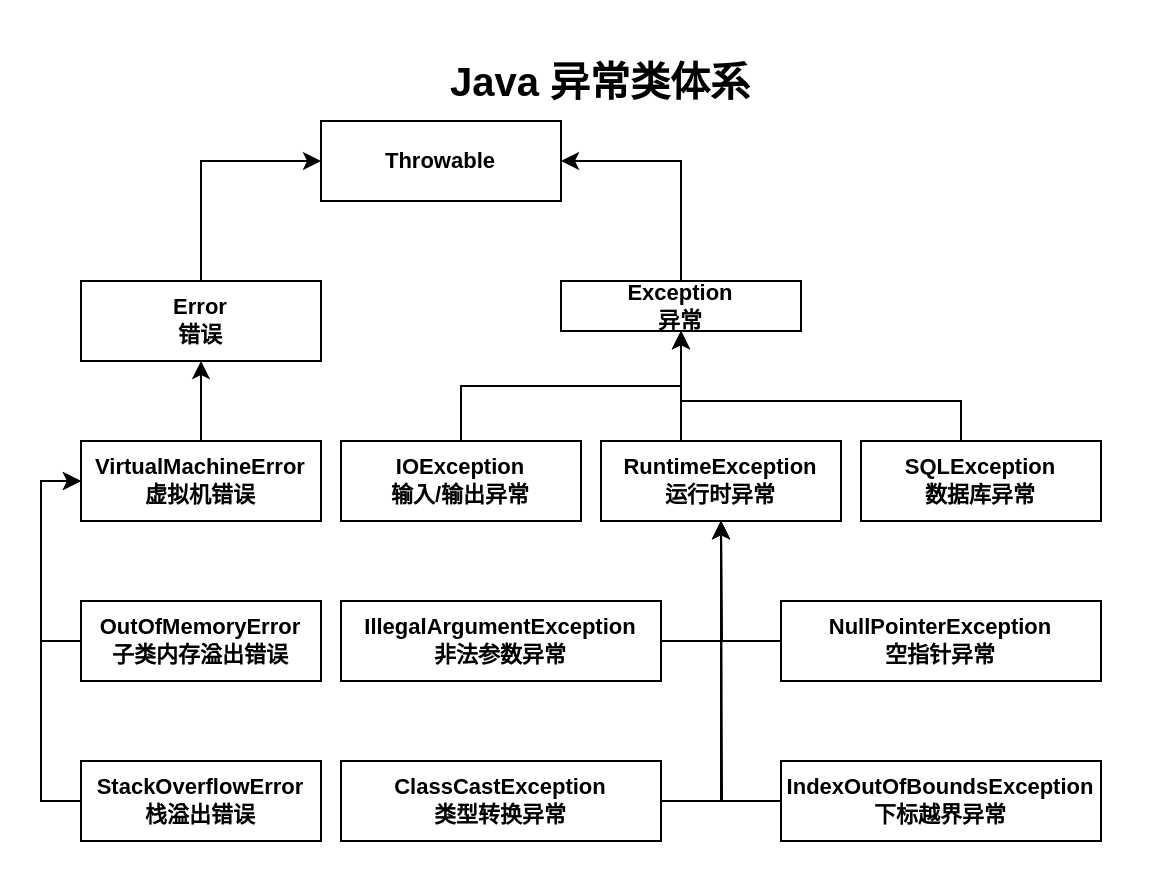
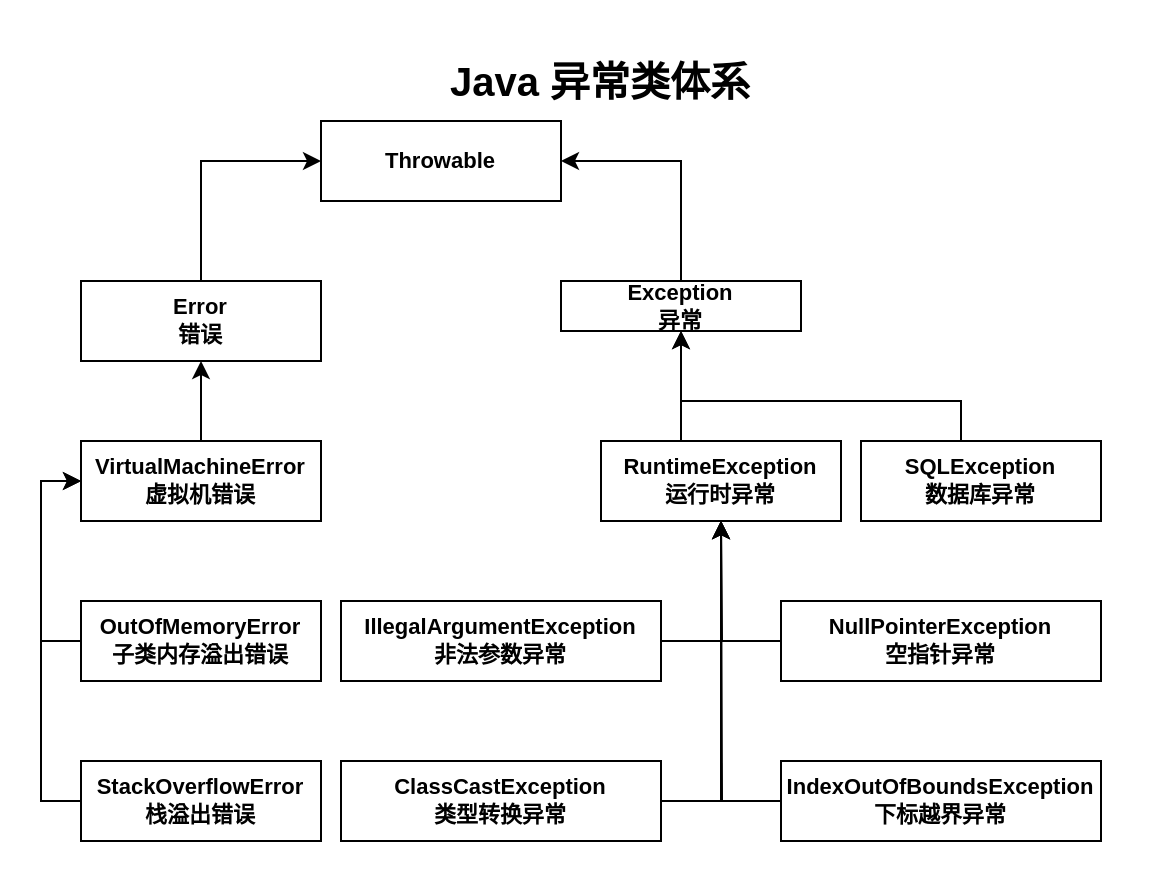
- <mxCell id="7" style="edgeStyle=orthogonalEdgeStyle;rounded=0;orthogonalLoop=1;jettySize=auto;html=1;entryX=0.5;entryY=1;entryDx=0;entryDy=0;fontStyle=1;fontSize=11;" edge="1" parent="1" source="8" target="4"><mxGeometry relative="1" as="geometry" /></mxCell>
- <mxCell id="8" value="IOException&lt;br style=&quot;font-size: 11px;&quot;&gt;输入/输出异常" style="rounded=0;whiteSpace=wrap;html=1;fontStyle=1;fontSize=11;" vertex="1" parent="1"><mxGeometry x="170" y="220" width="120" height="40" as="geometry" /></mxCell>
